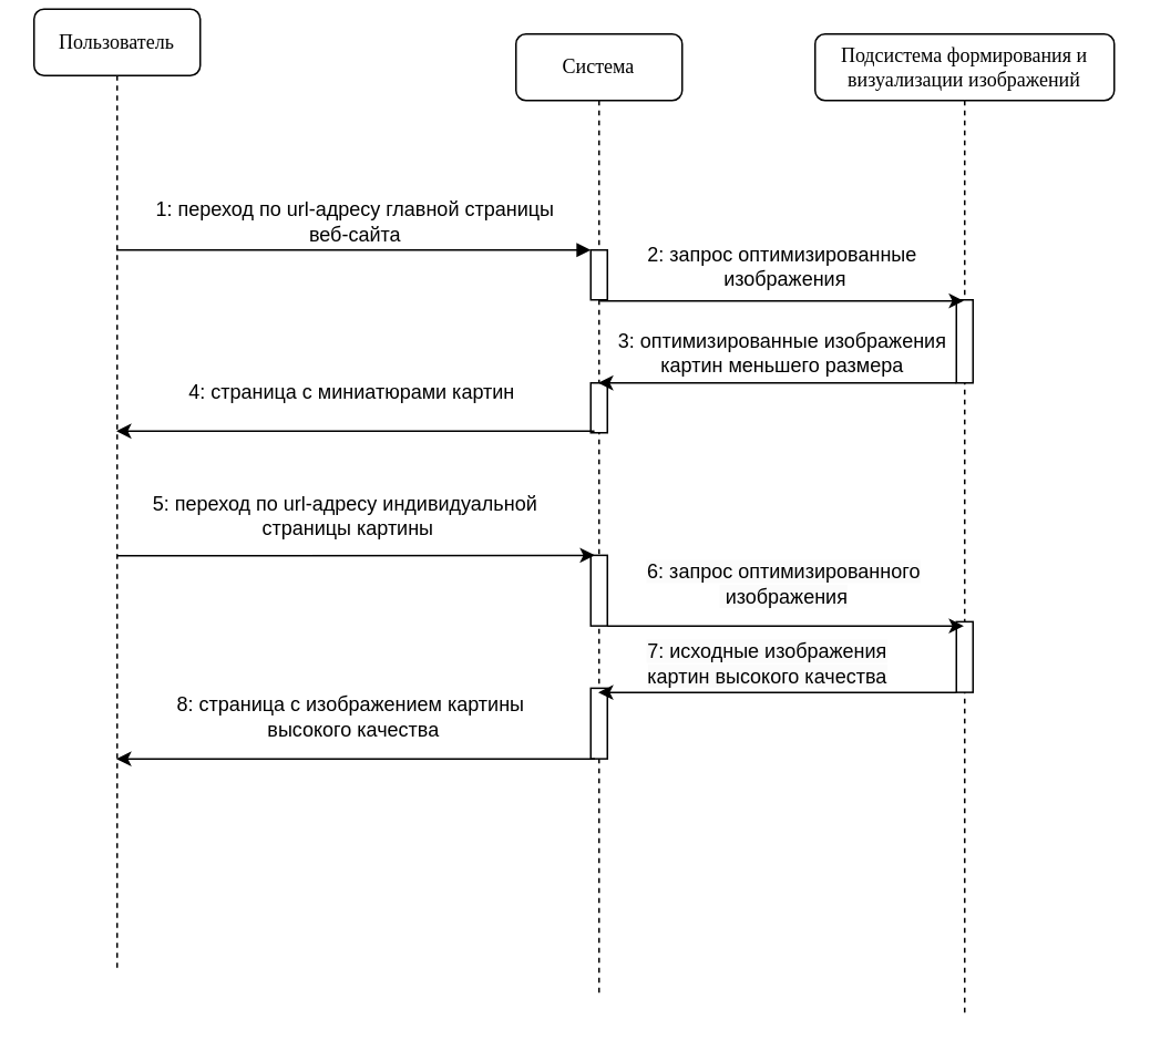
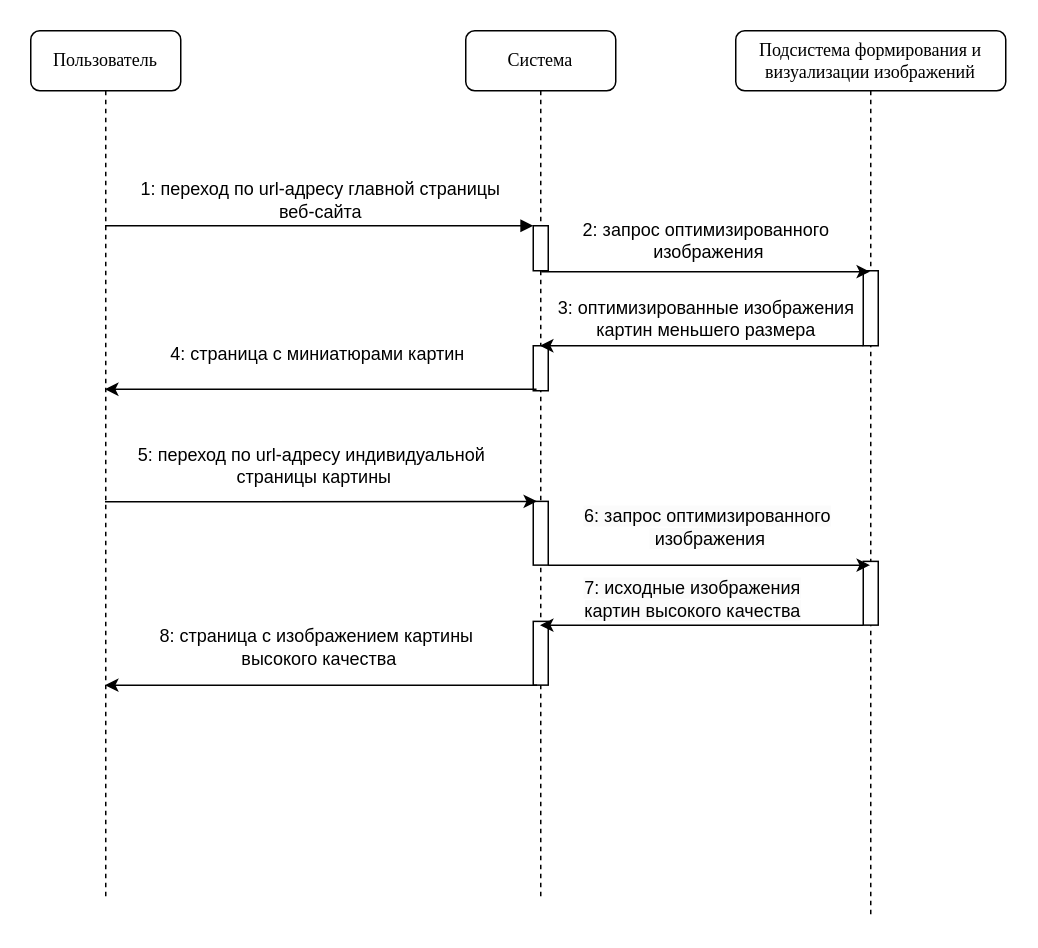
- <mxCell id="9" value="2: запрос оптимизированные&lt;br&gt;&amp;nbsp;изображения" style="text;html=1;align=center;verticalAlign=middle;resizable=0;points=[];autosize=1;strokeColor=none;fillColor=none;" vertex="1" parent="1"><mxGeometry x="380" y="140" width="180" height="40" as="geometry" /></mxCell>
+ <mxCell id="9" value="2: запрос оптимизированного&lt;br&gt;&amp;nbsp;изображения" style="text;html=1;align=center;verticalAlign=middle;resizable=0;points=[];autosize=1;strokeColor=none;fillColor=none;" vertex="1" parent="1"><mxGeometry x="380" y="140" width="180" height="40" as="geometry" /></mxCell>
- <mxCell id="7" value="Пользователь" style="shape=umlLifeline;perimeter=lifelinePerimeter;whiteSpace=wrap;html=1;container=1;collapsible=0;recursiveResize=0;outlineConnect=0;rounded=1;shadow=0;comic=0;labelBackgroundColor=none;strokeWidth=1;fontFamily=Verdana;fontSize=12;align=center;" parent="1" vertex="1"><mxGeometry x="20" y="5" width="100" height="580" as="geometry" /></mxCell>
+ <mxCell id="7" value="Пользователь" style="shape=umlLifeline;perimeter=lifelinePerimeter;whiteSpace=wrap;html=1;container=1;collapsible=0;recursiveResize=0;outlineConnect=0;rounded=1;shadow=0;comic=0;labelBackgroundColor=none;strokeWidth=1;fontFamily=Verdana;fontSize=12;align=center;" parent="1" vertex="1"><mxGeometry x="20" y="20" width="100" height="580" as="geometry" /></mxCell>
